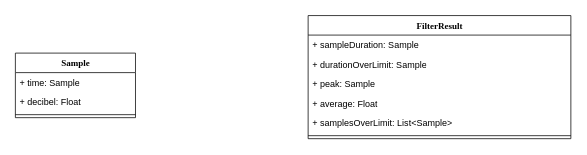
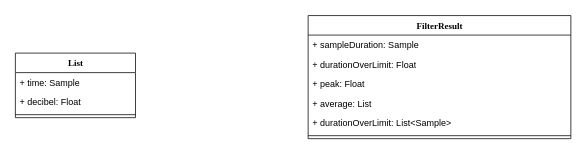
- <mxCell id="2" value="Sample" style="swimlane;html=1;fontStyle=1;align=center;verticalAlign=top;childLayout=stackLayout;horizontal=1;startSize=26;horizontalStack=0;resizeParent=1;resizeLast=0;collapsible=1;marginBottom=0;swimlaneFillColor=#ffffff;rounded=0;shadow=0;comic=0;labelBackgroundColor=none;strokeWidth=1;fillColor=none;fontFamily=Verdana;fontSize=12" parent="1" vertex="1"><mxGeometry x="20" y="70" width="160" height="86" as="geometry" /></mxCell>
+ <mxCell id="2" value="List" style="swimlane;html=1;fontStyle=1;align=center;verticalAlign=top;childLayout=stackLayout;horizontal=1;startSize=26;horizontalStack=0;resizeParent=1;resizeLast=0;collapsible=1;marginBottom=0;swimlaneFillColor=#ffffff;rounded=0;shadow=0;comic=0;labelBackgroundColor=none;strokeWidth=1;fillColor=none;fontFamily=Verdana;fontSize=12" parent="1" vertex="1"><mxGeometry x="20" y="70" width="160" height="86" as="geometry" /></mxCell>
- <mxCell id="8" value="+ durationOverLimit: Sample" style="text;html=1;strokeColor=none;fillColor=none;align=left;verticalAlign=top;spacingLeft=4;spacingRight=4;whiteSpace=wrap;overflow=hidden;rotatable=0;points=[[0,0.5],[1,0.5]];portConstraint=eastwest;" parent="6" vertex="1"><mxGeometry y="52" width="350" height="26" as="geometry" /></mxCell>
+ <mxCell id="8" value="+ durationOverLimit: Float" style="text;html=1;strokeColor=none;fillColor=none;align=left;verticalAlign=top;spacingLeft=4;spacingRight=4;whiteSpace=wrap;overflow=hidden;rotatable=0;points=[[0,0.5],[1,0.5]];portConstraint=eastwest;" parent="6" vertex="1"><mxGeometry y="52" width="350" height="26" as="geometry" /></mxCell>
- <mxCell id="9" value="+ peak: Sample" style="text;html=1;strokeColor=none;fillColor=none;align=left;verticalAlign=top;spacingLeft=4;spacingRight=4;whiteSpace=wrap;overflow=hidden;rotatable=0;points=[[0,0.5],[1,0.5]];portConstraint=eastwest;" parent="6" vertex="1"><mxGeometry y="78" width="350" height="26" as="geometry" /></mxCell>
+ <mxCell id="9" value="+ peak: Float" style="text;html=1;strokeColor=none;fillColor=none;align=left;verticalAlign=top;spacingLeft=4;spacingRight=4;whiteSpace=wrap;overflow=hidden;rotatable=0;points=[[0,0.5],[1,0.5]];portConstraint=eastwest;" parent="6" vertex="1"><mxGeometry y="78" width="350" height="26" as="geometry" /></mxCell>
- <mxCell id="10" value="+ average: Float" style="text;html=1;strokeColor=none;fillColor=none;align=left;verticalAlign=top;spacingLeft=4;spacingRight=4;whiteSpace=wrap;overflow=hidden;rotatable=0;points=[[0,0.5],[1,0.5]];portConstraint=eastwest;" parent="6" vertex="1"><mxGeometry y="104" width="350" height="26" as="geometry" /></mxCell>
+ <mxCell id="10" value="+ average: List" style="text;html=1;strokeColor=none;fillColor=none;align=left;verticalAlign=top;spacingLeft=4;spacingRight=4;whiteSpace=wrap;overflow=hidden;rotatable=0;points=[[0,0.5],[1,0.5]];portConstraint=eastwest;" parent="6" vertex="1"><mxGeometry y="104" width="350" height="26" as="geometry" /></mxCell>
- <mxCell id="11" value="+ samplesOverLimit: List&amp;lt;Sample&amp;gt;" style="text;html=1;strokeColor=none;fillColor=none;align=left;verticalAlign=top;spacingLeft=4;spacingRight=4;whiteSpace=wrap;overflow=hidden;rotatable=0;points=[[0,0.5],[1,0.5]];portConstraint=eastwest;" parent="6" vertex="1"><mxGeometry y="130" width="350" height="26" as="geometry" /></mxCell>
+ <mxCell id="11" value="+ durationOverLimit: List&amp;lt;Sample&amp;gt;" style="text;html=1;strokeColor=none;fillColor=none;align=left;verticalAlign=top;spacingLeft=4;spacingRight=4;whiteSpace=wrap;overflow=hidden;rotatable=0;points=[[0,0.5],[1,0.5]];portConstraint=eastwest;" parent="6" vertex="1"><mxGeometry y="130" width="350" height="26" as="geometry" /></mxCell>
